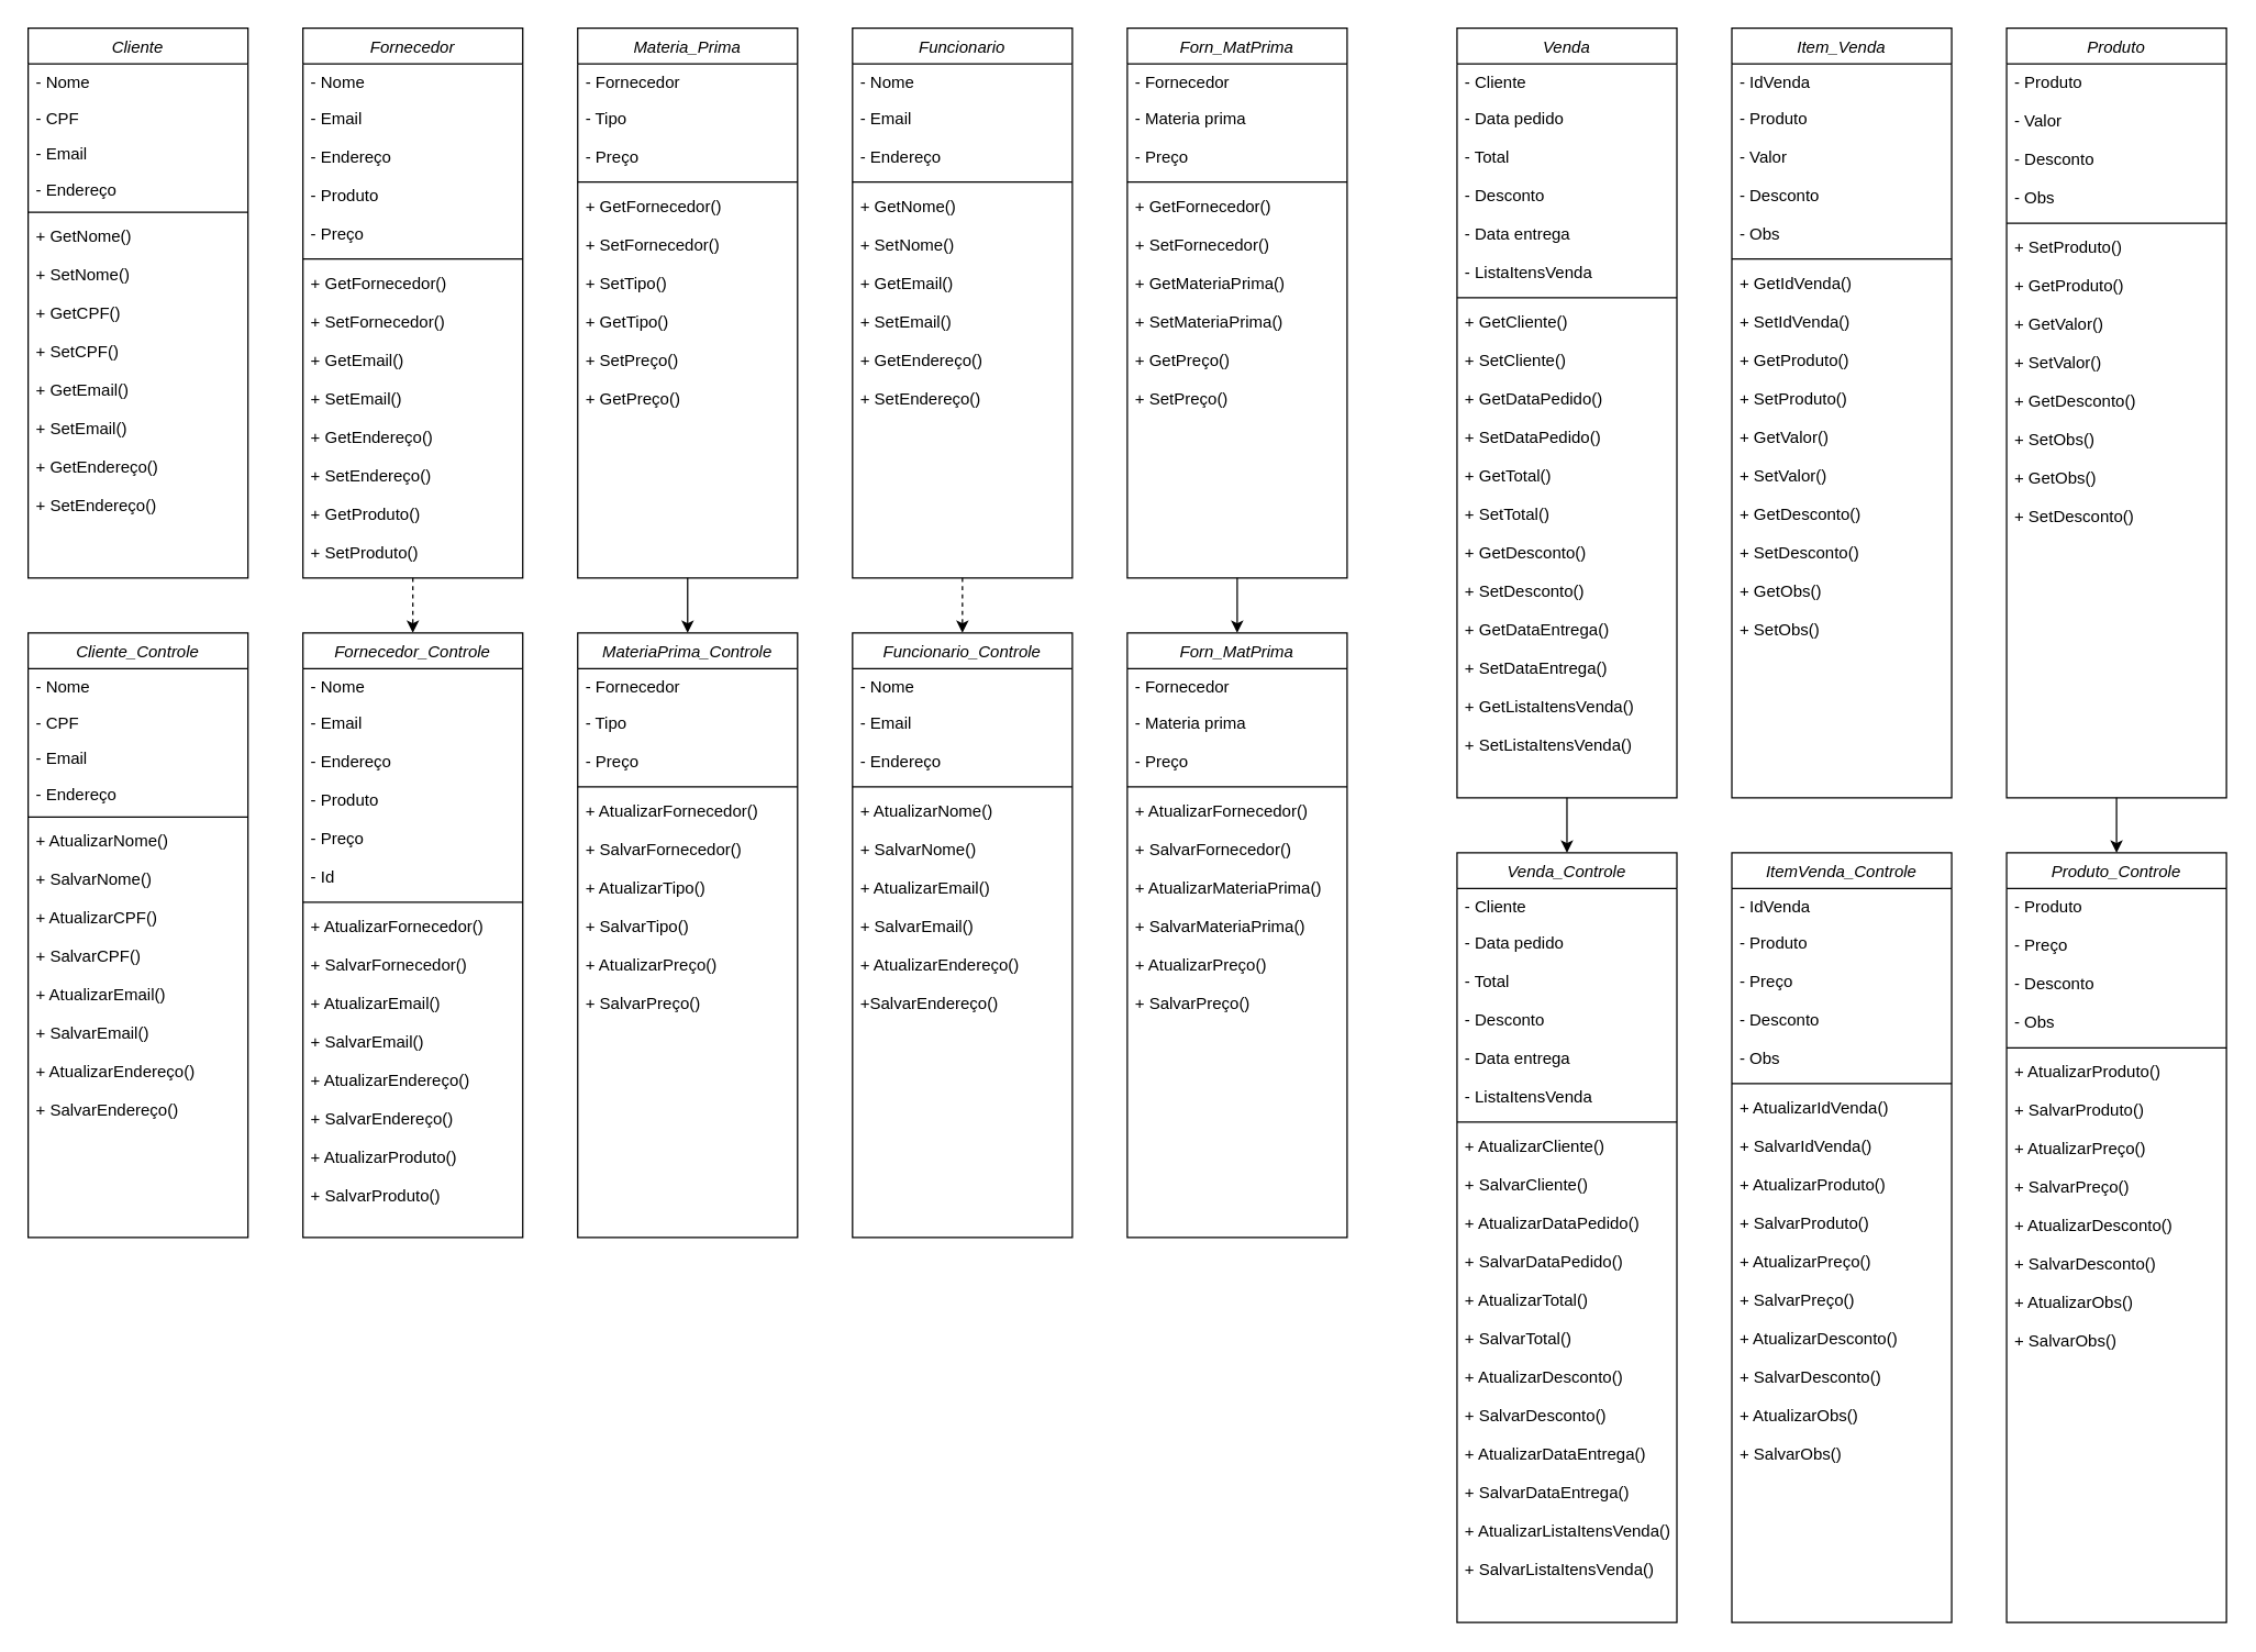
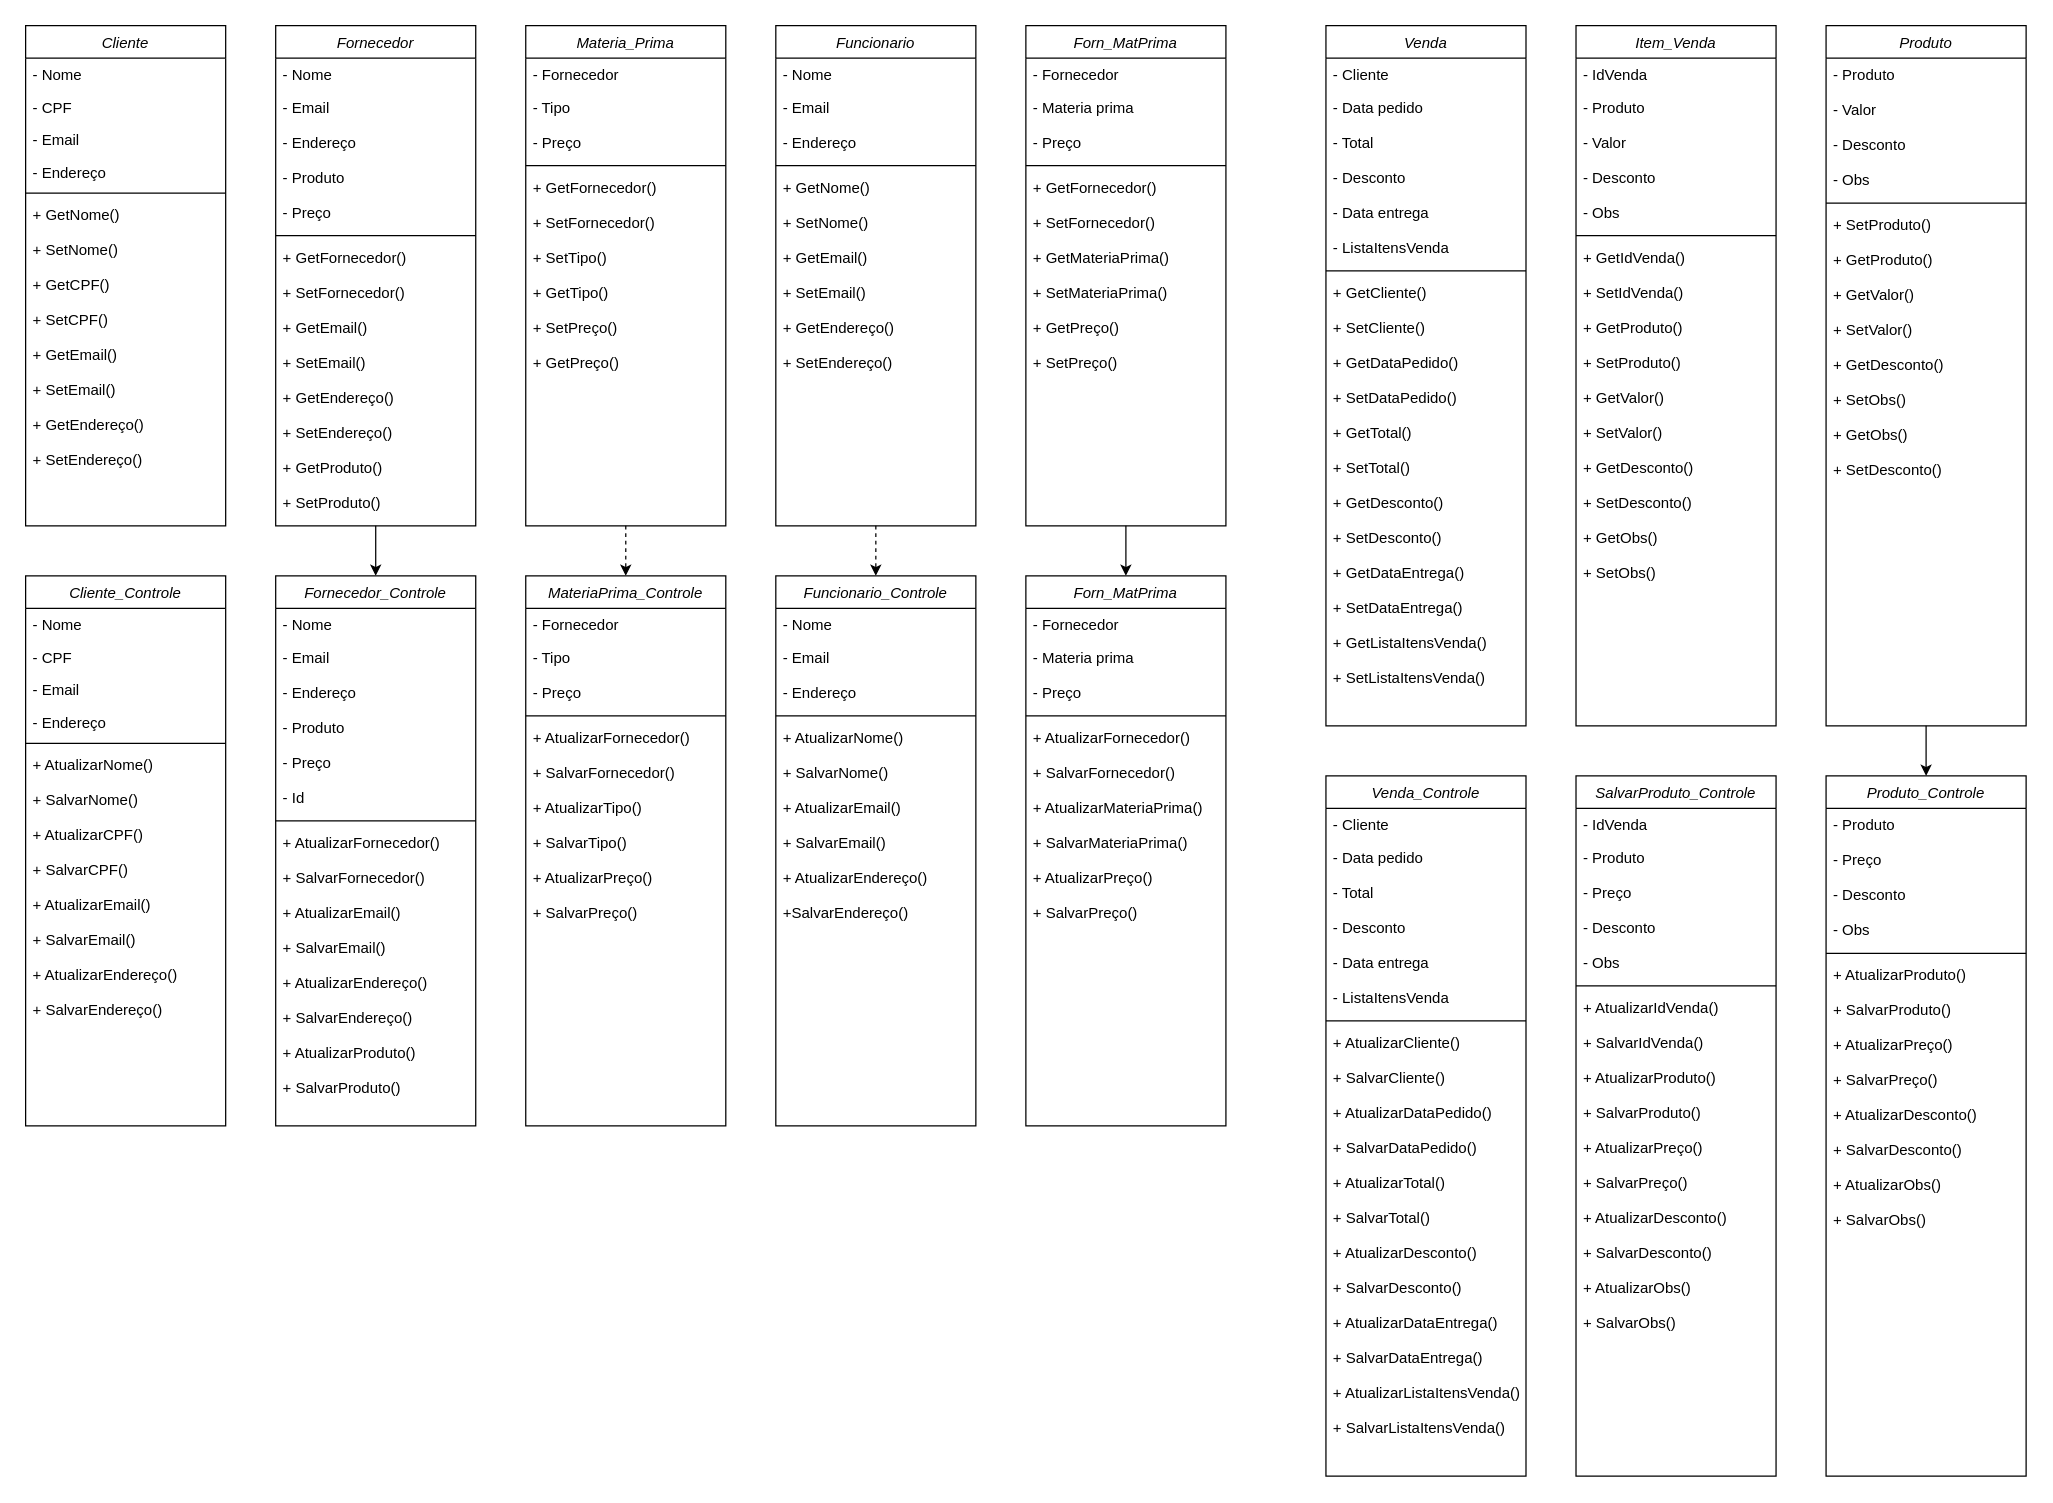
- <mxCell id="28" style="edgeStyle=orthogonalEdgeStyle;rounded=0;orthogonalLoop=1;jettySize=auto;html=1;exitX=0.5;exitY=1;exitDx=0;exitDy=0;entryX=0.5;entryY=0;entryDx=0;entryDy=0;dashed=1;" edge="1" parent="1" source="29" target="157"><mxGeometry relative="1" as="geometry" /></mxCell>
+ <mxCell id="28" style="edgeStyle=orthogonalEdgeStyle;rounded=0;orthogonalLoop=1;jettySize=auto;html=1;exitX=0.5;exitY=1;exitDx=0;exitDy=0;entryX=0.5;entryY=0;entryDx=0;entryDy=0;" edge="1" parent="1" source="29" target="157"><mxGeometry relative="1" as="geometry" /></mxCell>
- <mxCell id="44" style="edgeStyle=orthogonalEdgeStyle;rounded=0;orthogonalLoop=1;jettySize=auto;html=1;exitX=0.5;exitY=1;exitDx=0;exitDy=0;entryX=0.5;entryY=0;entryDx=0;entryDy=0;" edge="1" parent="1" source="45" target="146"><mxGeometry relative="1" as="geometry" /></mxCell>
+ <mxCell id="44" style="edgeStyle=orthogonalEdgeStyle;rounded=0;orthogonalLoop=1;jettySize=auto;html=1;exitX=0.5;exitY=1;exitDx=0;exitDy=0;entryX=0.5;entryY=0;entryDx=0;entryDy=0;dashed=1;" edge="1" parent="1" source="45" target="146"><mxGeometry relative="1" as="geometry" /></mxCell>
- <mxCell id="56" style="edgeStyle=orthogonalEdgeStyle;rounded=0;orthogonalLoop=1;jettySize=auto;html=1;exitX=0.5;exitY=1;exitDx=0;exitDy=0;entryX=0.5;entryY=0;entryDx=0;entryDy=0;" edge="1" parent="1" source="57" target="184"><mxGeometry relative="1" as="geometry" /></mxCell>
- <mxCell id="204" value="ItemVenda_Controle" style="swimlane;fontStyle=2;align=center;verticalAlign=top;childLayout=stackLayout;horizontal=1;startSize=26;horizontalStack=0;resizeParent=1;resizeLast=0;collapsible=1;marginBottom=0;rounded=0;shadow=0;strokeWidth=1;" vertex="1" parent="1"><mxGeometry x="1260" y="620" width="160" height="560" as="geometry"><mxRectangle x="230" y="140" width="160" height="26" as="alternateBounds" /></mxGeometry></mxCell>
+ <mxCell id="204" value="SalvarProduto_Controle" style="swimlane;fontStyle=2;align=center;verticalAlign=top;childLayout=stackLayout;horizontal=1;startSize=26;horizontalStack=0;resizeParent=1;resizeLast=0;collapsible=1;marginBottom=0;rounded=0;shadow=0;strokeWidth=1;" vertex="1" parent="1"><mxGeometry x="1260" y="620" width="160" height="560" as="geometry"><mxRectangle x="230" y="140" width="160" height="26" as="alternateBounds" /></mxGeometry></mxCell>
